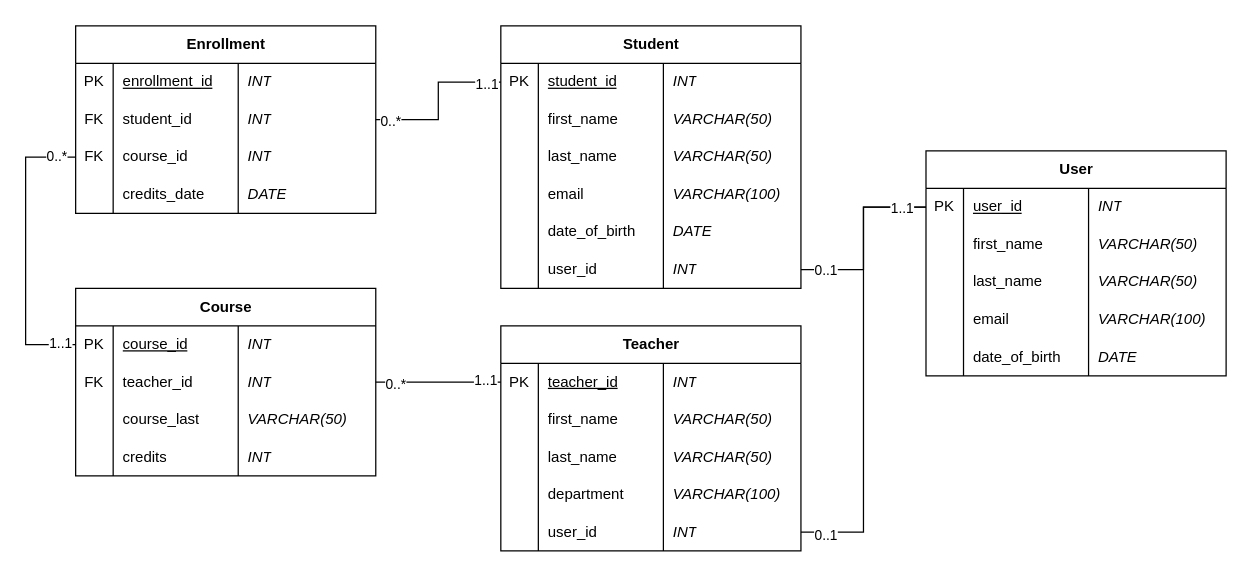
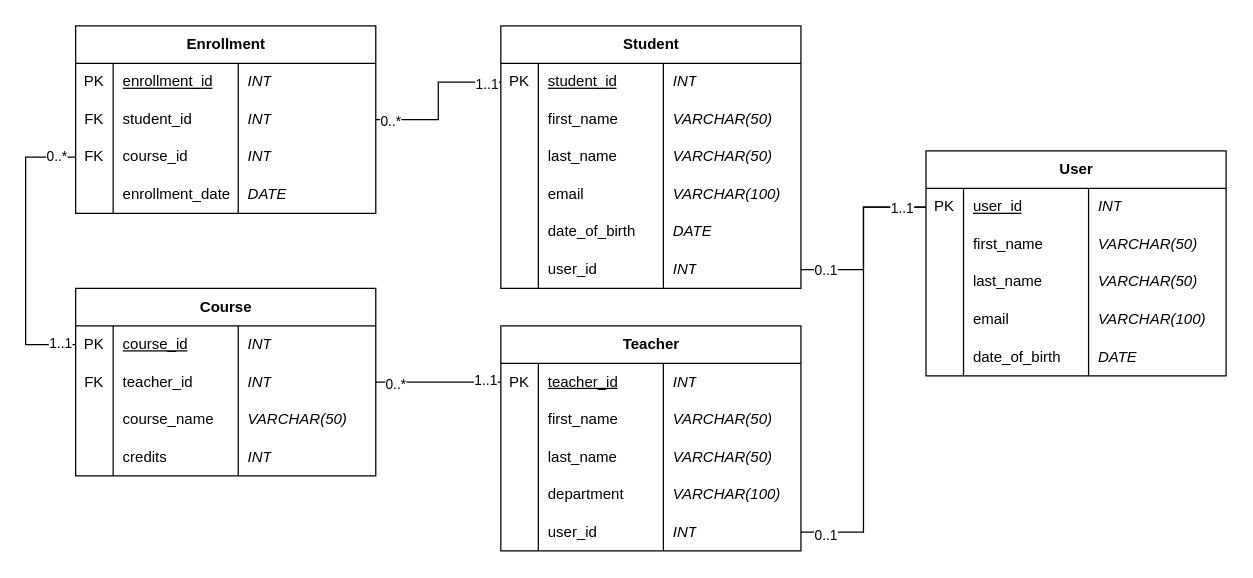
- <mxCell id="42" value="credits_date" style="shape=partialRectangle;connectable=0;fillColor=none;top=0;left=0;bottom=0;right=0;align=left;spacingLeft=6;overflow=hidden;whiteSpace=wrap;html=1;" parent="40" vertex="1"><mxGeometry x="30" width="100" height="30" as="geometry"><mxRectangle width="100" height="30" as="alternateBounds" /></mxGeometry></mxCell>
+ <mxCell id="42" value="enrollment_date" style="shape=partialRectangle;connectable=0;fillColor=none;top=0;left=0;bottom=0;right=0;align=left;spacingLeft=6;overflow=hidden;whiteSpace=wrap;html=1;" parent="40" vertex="1"><mxGeometry x="30" width="100" height="30" as="geometry"><mxRectangle width="100" height="30" as="alternateBounds" /></mxGeometry></mxCell>
- <mxCell id="79" value="course_last" style="shape=partialRectangle;connectable=0;fillColor=none;top=0;left=0;bottom=0;right=0;align=left;spacingLeft=6;overflow=hidden;whiteSpace=wrap;html=1;" parent="77" vertex="1"><mxGeometry x="30" width="100" height="30" as="geometry"><mxRectangle width="100" height="30" as="alternateBounds" /></mxGeometry></mxCell>
+ <mxCell id="79" value="course_name" style="shape=partialRectangle;connectable=0;fillColor=none;top=0;left=0;bottom=0;right=0;align=left;spacingLeft=6;overflow=hidden;whiteSpace=wrap;html=1;" parent="77" vertex="1"><mxGeometry x="30" width="100" height="30" as="geometry"><mxRectangle width="100" height="30" as="alternateBounds" /></mxGeometry></mxCell>
